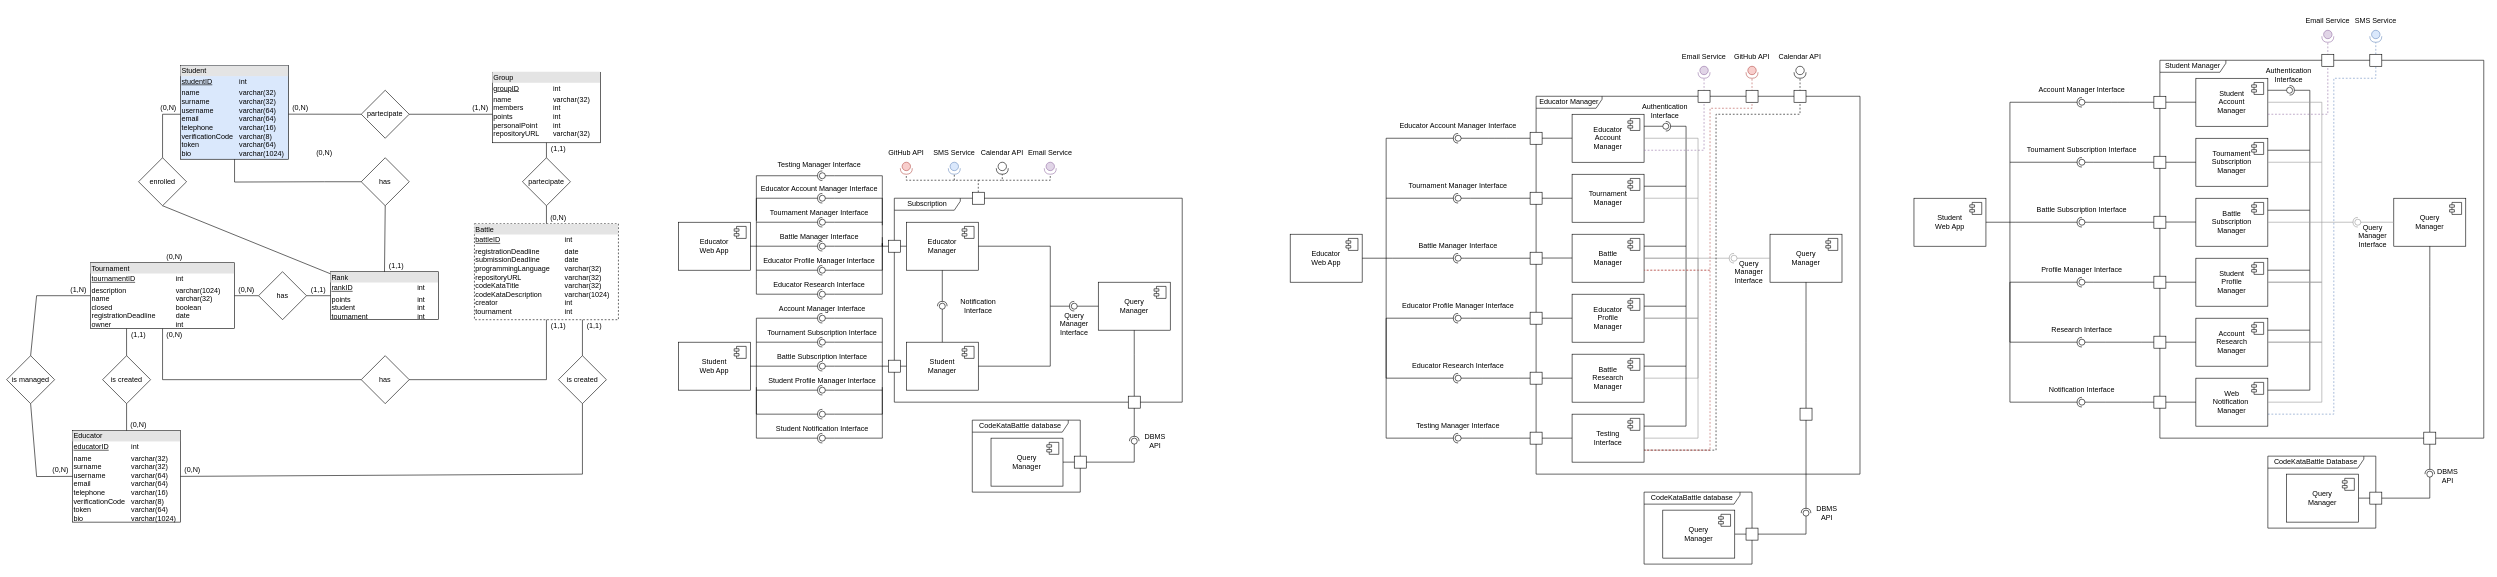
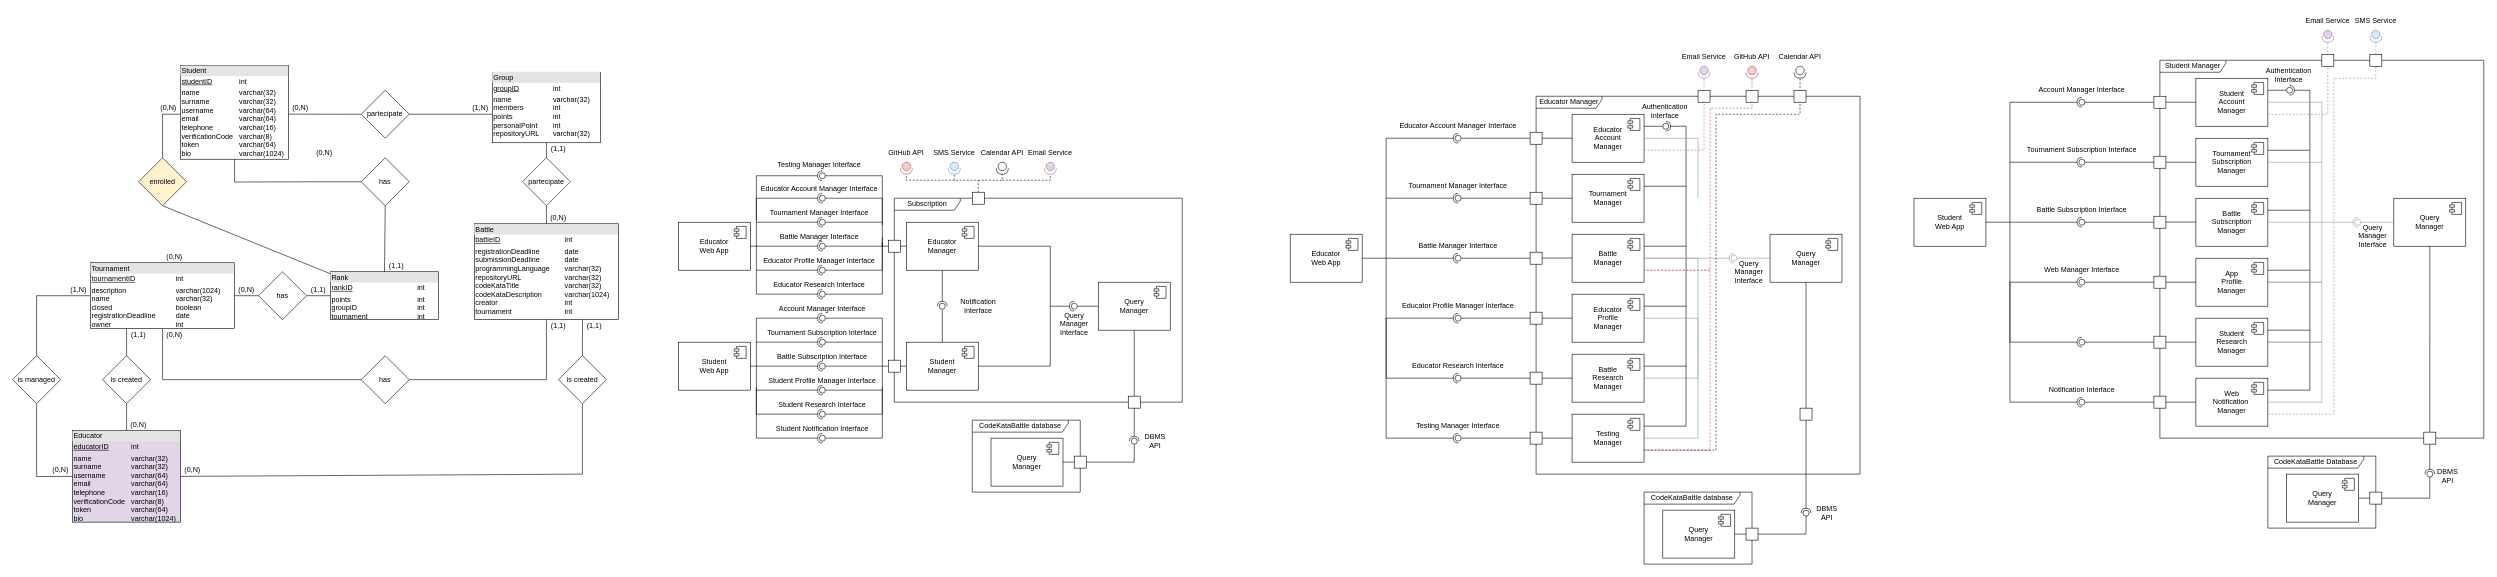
- <mxCell id="81" value="&lt;div style=&quot;box-sizing:border-box;width:100%;background:#e4e4e4;padding:2px;&quot;&gt;Student&lt;/div&gt;&lt;table style=&quot;width:100%;font-size:1em;&quot; cellpadding=&quot;2&quot; cellspacing=&quot;0&quot;&gt;&lt;tbody&gt;&lt;tr&gt;&lt;td&gt;&lt;u&gt;studentID&lt;/u&gt;&lt;/td&gt;&lt;td&gt;int&lt;/td&gt;&lt;/tr&gt;&lt;tr&gt;&lt;td&gt;name&lt;br&gt;surname&lt;br&gt;username&lt;br&gt;email&amp;nbsp;&lt;br&gt;telephone&lt;br&gt;verificationCode&lt;br&gt;token&lt;br&gt;bio&lt;/td&gt;&lt;td&gt;varchar(32)&lt;br&gt;varchar(32)&lt;br&gt;varchar(64)&lt;br&gt;varchar(64)&lt;br&gt;varchar(16)&lt;br&gt;varchar(8)&lt;br&gt;varchar(64)&lt;br&gt;varchar(1024)&lt;/td&gt;&lt;/tr&gt;&lt;tr&gt;&lt;td&gt;&lt;/td&gt;&lt;td&gt;&lt;br&gt;&lt;/td&gt;&lt;/tr&gt;&lt;/tbody&gt;&lt;/table&gt;" style="verticalAlign=top;align=left;overflow=fill;html=1;whiteSpace=wrap;fillColor=#dae8fc;" vertex="1" parent="1"><mxGeometry x="300" y="108.75" width="180" height="156.25" as="geometry" /></mxCell>
+ <mxCell id="81" value="&lt;div style=&quot;box-sizing:border-box;width:100%;background:#e4e4e4;padding:2px;&quot;&gt;Student&lt;/div&gt;&lt;table style=&quot;width:100%;font-size:1em;&quot; cellpadding=&quot;2&quot; cellspacing=&quot;0&quot;&gt;&lt;tbody&gt;&lt;tr&gt;&lt;td&gt;&lt;u&gt;studentID&lt;/u&gt;&lt;/td&gt;&lt;td&gt;int&lt;/td&gt;&lt;/tr&gt;&lt;tr&gt;&lt;td&gt;name&lt;br&gt;surname&lt;br&gt;username&lt;br&gt;email&amp;nbsp;&lt;br&gt;telephone&lt;br&gt;verificationCode&lt;br&gt;token&lt;br&gt;bio&lt;/td&gt;&lt;td&gt;varchar(32)&lt;br&gt;varchar(32)&lt;br&gt;varchar(64)&lt;br&gt;varchar(64)&lt;br&gt;varchar(16)&lt;br&gt;varchar(8)&lt;br&gt;varchar(64)&lt;br&gt;varchar(1024)&lt;/td&gt;&lt;/tr&gt;&lt;tr&gt;&lt;td&gt;&lt;/td&gt;&lt;td&gt;&lt;br&gt;&lt;/td&gt;&lt;/tr&gt;&lt;/tbody&gt;&lt;/table&gt;" style="verticalAlign=top;align=left;overflow=fill;html=1;whiteSpace=wrap;" vertex="1" parent="1"><mxGeometry x="300" y="108.75" width="180" height="156.25" as="geometry" /></mxCell>
- <mxCell id="256" value="enrolled" style="rhombus;whiteSpace=wrap;html=1;" vertex="1" parent="1"><mxGeometry x="229.97" y="262.5" width="80" height="80" as="geometry" /></mxCell>
+ <mxCell id="256" value="enrolled" style="rhombus;whiteSpace=wrap;html=1;fillColor=#fff2cc;" vertex="1" parent="1"><mxGeometry x="229.97" y="262.5" width="80" height="80" as="geometry" /></mxCell>
- <mxCell id="136" value="" style="endArrow=none;html=1;rounded=0;entryX=1;entryY=0.5;entryDx=0;entryDy=0;exitX=1;exitY=0.5;exitDx=0;exitDy=0;strokeColor=#999999;" edge="1" parent="1" source="110" target="108"><mxGeometry width="50" height="50" relative="1" as="geometry"><mxPoint x="2720" y="440" as="sourcePoint" /><mxPoint x="2770" y="390" as="targetPoint" /><Array as="points"><mxPoint x="2830" y="530" /><mxPoint x="2830" y="330" /></Array></mxGeometry></mxCell>
- <mxCell id="179" value="Profile Manager Interface" style="text;html=1;strokeColor=none;fillColor=none;align=center;verticalAlign=middle;whiteSpace=wrap;rounded=0;" vertex="1" parent="1"><mxGeometry x="3350" y="440" width="240" height="20" as="geometry" /></mxCell>
+ <mxCell id="179" value="Web Manager Interface" style="text;html=1;strokeColor=none;fillColor=none;align=center;verticalAlign=middle;whiteSpace=wrap;rounded=0;" vertex="1" parent="1"><mxGeometry x="3350" y="440" width="240" height="20" as="geometry" /></mxCell>
- <mxCell id="83" value="&lt;div style=&quot;box-sizing:border-box;width:100%;background:#e4e4e4;padding:2px;&quot;&gt;Battle&lt;/div&gt;&lt;table style=&quot;width:100%;font-size:1em;&quot; cellpadding=&quot;2&quot; cellspacing=&quot;0&quot;&gt;&lt;tbody&gt;&lt;tr&gt;&lt;td&gt;&lt;u&gt;battleID&lt;/u&gt;&lt;/td&gt;&lt;td&gt;int&lt;/td&gt;&lt;/tr&gt;&lt;tr&gt;&lt;td&gt;registrationDeadline&lt;br&gt;submissionDeadline&lt;br&gt;programmingLanguage&lt;br&gt;repositoryURL&lt;br&gt;codeKataTitle&lt;br style=&quot;border-color: var(--border-color);&quot;&gt;codeKataDescription&lt;br&gt;creator&lt;br&gt;tournament&lt;br&gt;&lt;/td&gt;&lt;td&gt;date&lt;br&gt;date&lt;br&gt;varchar(32)&lt;br&gt;varchar(32)&lt;br&gt;varchar(32)&lt;br style=&quot;border-color: var(--border-color);&quot;&gt;varchar(1024)&lt;br&gt;int&lt;br&gt;int&lt;br&gt;&lt;/td&gt;&lt;/tr&gt;&lt;tr&gt;&lt;td&gt;&lt;br&gt;&lt;/td&gt;&lt;td&gt;&lt;br&gt;&lt;/td&gt;&lt;/tr&gt;&lt;/tbody&gt;&lt;/table&gt;" style="verticalAlign=top;align=left;overflow=fill;html=1;whiteSpace=wrap;dashed=1;" vertex="1" parent="1"><mxGeometry x="789.97" y="372.5" width="240.06" height="160" as="geometry" /></mxCell>
+ <mxCell id="83" value="&lt;div style=&quot;box-sizing:border-box;width:100%;background:#e4e4e4;padding:2px;&quot;&gt;Battle&lt;/div&gt;&lt;table style=&quot;width:100%;font-size:1em;&quot; cellpadding=&quot;2&quot; cellspacing=&quot;0&quot;&gt;&lt;tbody&gt;&lt;tr&gt;&lt;td&gt;&lt;u&gt;battleID&lt;/u&gt;&lt;/td&gt;&lt;td&gt;int&lt;/td&gt;&lt;/tr&gt;&lt;tr&gt;&lt;td&gt;registrationDeadline&lt;br&gt;submissionDeadline&lt;br&gt;programmingLanguage&lt;br&gt;repositoryURL&lt;br&gt;codeKataTitle&lt;br style=&quot;border-color: var(--border-color);&quot;&gt;codeKataDescription&lt;br&gt;creator&lt;br&gt;tournament&lt;br&gt;&lt;/td&gt;&lt;td&gt;date&lt;br&gt;date&lt;br&gt;varchar(32)&lt;br&gt;varchar(32)&lt;br&gt;varchar(32)&lt;br style=&quot;border-color: var(--border-color);&quot;&gt;varchar(1024)&lt;br&gt;int&lt;br&gt;int&lt;br&gt;&lt;/td&gt;&lt;/tr&gt;&lt;tr&gt;&lt;td&gt;&lt;br&gt;&lt;/td&gt;&lt;td&gt;&lt;br&gt;&lt;/td&gt;&lt;/tr&gt;&lt;/tbody&gt;&lt;/table&gt;" style="verticalAlign=top;align=left;overflow=fill;html=1;whiteSpace=wrap;" vertex="1" parent="1"><mxGeometry x="789.97" y="372.5" width="240.06" height="160" as="geometry" /></mxCell>
- <mxCell id="189" value="Student &lt;br&gt;Profile&lt;br&gt;Manager" style="html=1;dropTarget=0;whiteSpace=wrap;" vertex="1" parent="1"><mxGeometry x="3660" y="430" width="120" height="80" as="geometry" /></mxCell>
+ <mxCell id="189" value="App &lt;br&gt;Profile&lt;br&gt;Manager" style="html=1;dropTarget=0;whiteSpace=wrap;" vertex="1" parent="1"><mxGeometry x="3660" y="430" width="120" height="80" as="geometry" /></mxCell>
- <mxCell id="239" value="&lt;div style=&quot;box-sizing:border-box;width:100%;background:#e4e4e4;padding:2px;&quot;&gt;Rank&lt;/div&gt;&lt;table style=&quot;width:100%;font-size:1em;&quot; cellpadding=&quot;2&quot; cellspacing=&quot;0&quot;&gt;&lt;tbody&gt;&lt;tr&gt;&lt;td&gt;&lt;u&gt;rankID&lt;/u&gt;&lt;/td&gt;&lt;td&gt;int&lt;/td&gt;&lt;/tr&gt;&lt;tr&gt;&lt;td&gt;points&lt;br&gt;student&lt;br&gt;tournament&lt;/td&gt;&lt;td&gt;int&lt;br&gt;int&lt;br&gt;int&lt;/td&gt;&lt;/tr&gt;&lt;tr&gt;&lt;td&gt;&lt;/td&gt;&lt;td&gt;&lt;br&gt;&lt;/td&gt;&lt;/tr&gt;&lt;/tbody&gt;&lt;/table&gt;" style="verticalAlign=top;align=left;overflow=fill;html=1;whiteSpace=wrap;" vertex="1" parent="1"><mxGeometry x="550" y="452.5" width="180" height="80" as="geometry" /></mxCell>
+ <mxCell id="239" value="&lt;div style=&quot;box-sizing:border-box;width:100%;background:#e4e4e4;padding:2px;&quot;&gt;Rank&lt;/div&gt;&lt;table style=&quot;width:100%;font-size:1em;&quot; cellpadding=&quot;2&quot; cellspacing=&quot;0&quot;&gt;&lt;tbody&gt;&lt;tr&gt;&lt;td&gt;&lt;u&gt;rankID&lt;/u&gt;&lt;/td&gt;&lt;td&gt;int&lt;/td&gt;&lt;/tr&gt;&lt;tr&gt;&lt;td&gt;points&lt;br&gt;groupID&lt;br&gt;tournament&lt;/td&gt;&lt;td&gt;int&lt;br&gt;int&lt;br&gt;int&lt;/td&gt;&lt;/tr&gt;&lt;tr&gt;&lt;td&gt;&lt;/td&gt;&lt;td&gt;&lt;br&gt;&lt;/td&gt;&lt;/tr&gt;&lt;/tbody&gt;&lt;/table&gt;" style="verticalAlign=top;align=left;overflow=fill;html=1;whiteSpace=wrap;" vertex="1" parent="1"><mxGeometry x="550" y="452.5" width="180" height="80" as="geometry" /></mxCell>
- <mxCell id="183" value="Research Interface" style="text;html=1;strokeColor=none;fillColor=none;align=center;verticalAlign=middle;whiteSpace=wrap;rounded=0;" vertex="1" parent="1"><mxGeometry x="3350" y="540" width="240" height="20" as="geometry" /></mxCell>
- <mxCell id="193" value="Account&lt;br&gt;Research &lt;br&gt;Manager" style="html=1;dropTarget=0;whiteSpace=wrap;" vertex="1" parent="1"><mxGeometry x="3660" y="530" width="120" height="80" as="geometry" /></mxCell>
+ <mxCell id="193" value="Student&lt;br&gt;Research &lt;br&gt;Manager" style="html=1;dropTarget=0;whiteSpace=wrap;" vertex="1" parent="1"><mxGeometry x="3660" y="530" width="120" height="80" as="geometry" /></mxCell>
- <mxCell id="277" value="is managed" style="rhombus;whiteSpace=wrap;html=1;" vertex="1" parent="1"><mxGeometry x="10" y="592.5" width="80" height="80" as="geometry" /></mxCell>
+ <mxCell id="277" value="is managed" style="rhombus;whiteSpace=wrap;html=1;" vertex="1" parent="1"><mxGeometry x="20" y="592.5" width="80" height="80" as="geometry" /></mxCell>
+ <mxCell id="80" value="Student&amp;nbsp;Research Interface" style="text;html=1;strokeColor=none;fillColor=none;align=center;verticalAlign=middle;whiteSpace=wrap;rounded=0;" vertex="1" parent="1"><mxGeometry x="1270" y="665" width="200" height="20" as="geometry" /></mxCell>
- <mxCell id="314" value="Testing&lt;br&gt;Interface" style="html=1;dropTarget=0;whiteSpace=wrap;" vertex="1" parent="1"><mxGeometry x="2619.97" y="690" width="120" height="80" as="geometry" /></mxCell>
+ <mxCell id="314" value="Testing&lt;br&gt;Manager" style="html=1;dropTarget=0;whiteSpace=wrap;" vertex="1" parent="1"><mxGeometry x="2619.97" y="690" width="120" height="80" as="geometry" /></mxCell>
- <mxCell id="82" value="&lt;div style=&quot;box-sizing:border-box;width:100%;background:#e4e4e4;padding:2px;&quot;&gt;Educator&lt;/div&gt;&lt;table style=&quot;width:100%;font-size:1em;&quot; cellpadding=&quot;2&quot; cellspacing=&quot;0&quot;&gt;&lt;tbody&gt;&lt;tr&gt;&lt;td&gt;&lt;u&gt;educatorID&lt;/u&gt;&lt;/td&gt;&lt;td&gt;int&lt;/td&gt;&lt;/tr&gt;&lt;tr&gt;&lt;td&gt;name&lt;br&gt;surname&lt;br&gt;username&lt;br&gt;email&amp;nbsp;&lt;br&gt;telephone&lt;br&gt;verificationCode&lt;br style=&quot;border-color: var(--border-color);&quot;&gt;token&lt;br style=&quot;border-color: var(--border-color);&quot;&gt;bio&lt;br&gt;&lt;/td&gt;&lt;td&gt;varchar(32)&lt;br&gt;varchar(32)&lt;br&gt;varchar(64)&lt;br&gt;varchar(64)&lt;br&gt;varchar(16)&lt;br&gt;varchar(8)&lt;br style=&quot;border-color: var(--border-color);&quot;&gt;varchar(64)&lt;br style=&quot;border-color: var(--border-color);&quot;&gt;varchar(1024)&lt;br&gt;&lt;/td&gt;&lt;/tr&gt;&lt;tr&gt;&lt;td&gt;&lt;/td&gt;&lt;td&gt;&lt;br&gt;&lt;/td&gt;&lt;/tr&gt;&lt;/tbody&gt;&lt;/table&gt;" style="verticalAlign=top;align=left;overflow=fill;html=1;whiteSpace=wrap;" vertex="1" parent="1"><mxGeometry x="120" y="717.5" width="180" height="152.5" as="geometry" /></mxCell>
+ <mxCell id="82" value="&lt;div style=&quot;box-sizing:border-box;width:100%;background:#e4e4e4;padding:2px;&quot;&gt;Educator&lt;/div&gt;&lt;table style=&quot;width:100%;font-size:1em;&quot; cellpadding=&quot;2&quot; cellspacing=&quot;0&quot;&gt;&lt;tbody&gt;&lt;tr&gt;&lt;td&gt;&lt;u&gt;educatorID&lt;/u&gt;&lt;/td&gt;&lt;td&gt;int&lt;/td&gt;&lt;/tr&gt;&lt;tr&gt;&lt;td&gt;name&lt;br&gt;surname&lt;br&gt;username&lt;br&gt;email&amp;nbsp;&lt;br&gt;telephone&lt;br&gt;verificationCode&lt;br style=&quot;border-color: var(--border-color);&quot;&gt;token&lt;br style=&quot;border-color: var(--border-color);&quot;&gt;bio&lt;br&gt;&lt;/td&gt;&lt;td&gt;varchar(32)&lt;br&gt;varchar(32)&lt;br&gt;varchar(64)&lt;br&gt;varchar(64)&lt;br&gt;varchar(16)&lt;br&gt;varchar(8)&lt;br style=&quot;border-color: var(--border-color);&quot;&gt;varchar(64)&lt;br style=&quot;border-color: var(--border-color);&quot;&gt;varchar(1024)&lt;br&gt;&lt;/td&gt;&lt;/tr&gt;&lt;tr&gt;&lt;td&gt;&lt;/td&gt;&lt;td&gt;&lt;br&gt;&lt;/td&gt;&lt;/tr&gt;&lt;/tbody&gt;&lt;/table&gt;" style="verticalAlign=top;align=left;overflow=fill;html=1;whiteSpace=wrap;fillColor=#e1d5e7;" vertex="1" parent="1"><mxGeometry x="120" y="717.5" width="180" height="152.5" as="geometry" /></mxCell>
